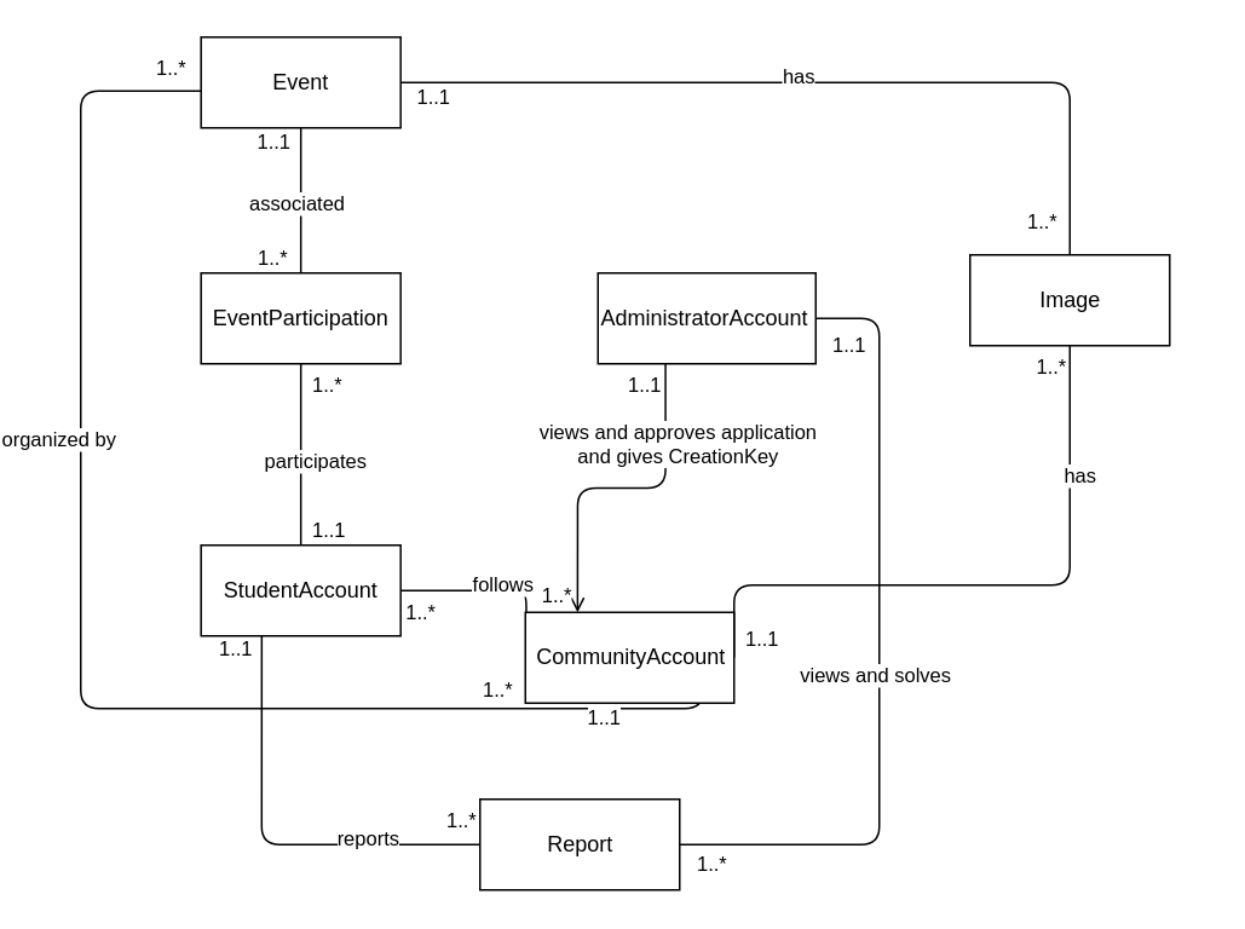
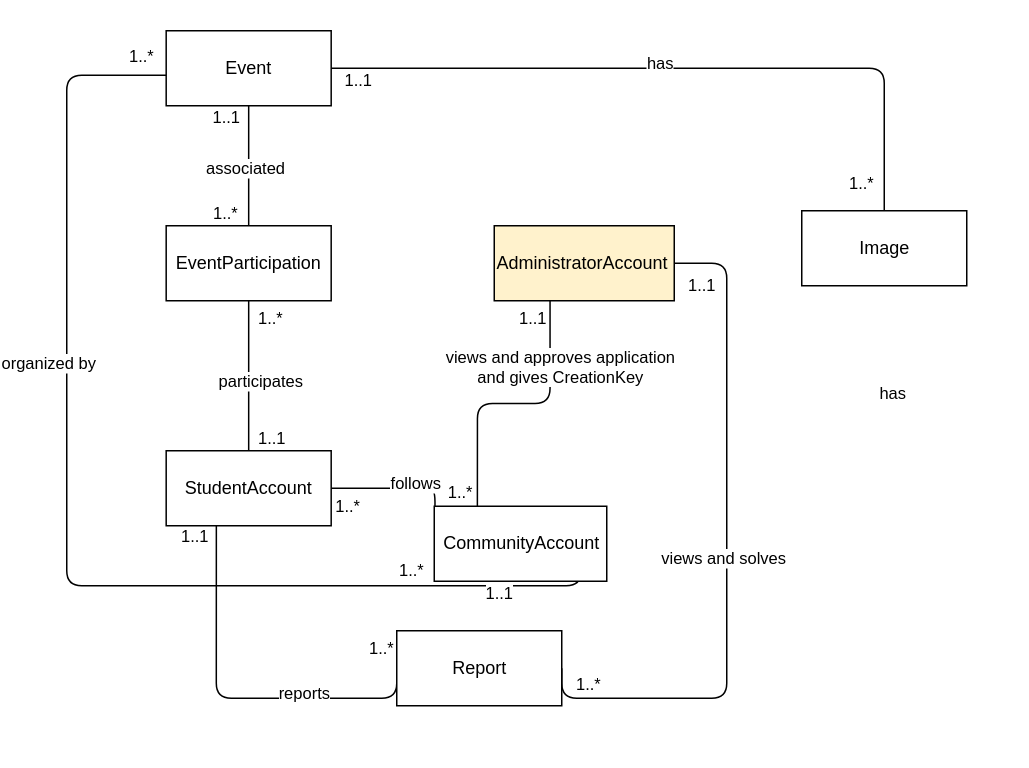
- <mxCell id="42" value="AdministratorAccount" style="html=1;align=left;" vertex="1" parent="1"><mxGeometry x="305" y="150" width="120" height="50" as="geometry" /></mxCell>
+ <mxCell id="42" value="AdministratorAccount" style="html=1;align=left;fillColor=#fff2cc;" vertex="1" parent="1"><mxGeometry x="305" y="150" width="120" height="50" as="geometry" /></mxCell>
- <mxCell id="26" value="" style="endArrow=none;html=1;edgeStyle=orthogonalEdgeStyle;entryX=1;entryY=0.5;entryDx=0;entryDy=0;exitX=0.5;exitY=1;exitDx=0;exitDy=0;" parent="1" source="43" target="41" edge="1"><mxGeometry relative="1" as="geometry"><mxPoint x="490" y="150" as="sourcePoint" /><mxPoint x="672.05" y="785.86" as="targetPoint" /><Array as="points"><mxPoint x="565" y="322" /></Array></mxGeometry></mxCell>
- <mxCell id="27" value="1..*" style="edgeLabel;resizable=0;html=1;align=left;verticalAlign=bottom;" parent="26" connectable="0" vertex="1"><mxGeometry x="-1" relative="1" as="geometry"><mxPoint x="-20" y="20.0" as="offset" /></mxGeometry></mxCell>
- <mxCell id="28" value="1..1" style="edgeLabel;resizable=0;html=1;align=right;verticalAlign=bottom;" parent="26" connectable="0" vertex="1"><mxGeometry x="1" relative="1" as="geometry"><mxPoint x="25.26" y="-2" as="offset" /></mxGeometry></mxCell>
- <mxCell id="30" value="" style="endArrow=open;html=1;edgeStyle=orthogonalEdgeStyle;exitX=0.31;exitY=1;exitDx=0;exitDy=0;exitPerimeter=0;entryX=0.25;entryY=0;entryDx=0;entryDy=0;" parent="1" source="42" target="41" edge="1"><mxGeometry relative="1" as="geometry"><mxPoint x="630.44" y="315" as="sourcePoint" /><mxPoint x="343" y="280" as="targetPoint" /><Array as="points" /></mxGeometry></mxCell>
+ <mxCell id="30" value="" style="endArrow=none;html=1;edgeStyle=orthogonalEdgeStyle;exitX=0.31;exitY=1;exitDx=0;exitDy=0;exitPerimeter=0;entryX=0.25;entryY=0;entryDx=0;entryDy=0;" parent="1" source="42" target="41" edge="1"><mxGeometry relative="1" as="geometry"><mxPoint x="630.44" y="315" as="sourcePoint" /><mxPoint x="343" y="280" as="targetPoint" /><Array as="points" /></mxGeometry></mxCell>
- <mxCell id="44" value="Report" style="html=1;align=center;" vertex="1" parent="1"><mxGeometry x="240" y="440" width="110" height="50" as="geometry" /></mxCell>
+ <mxCell id="44" value="Report" style="html=1;align=center;" vertex="1" parent="1"><mxGeometry x="240" y="420" width="110" height="50" as="geometry" /></mxCell>
